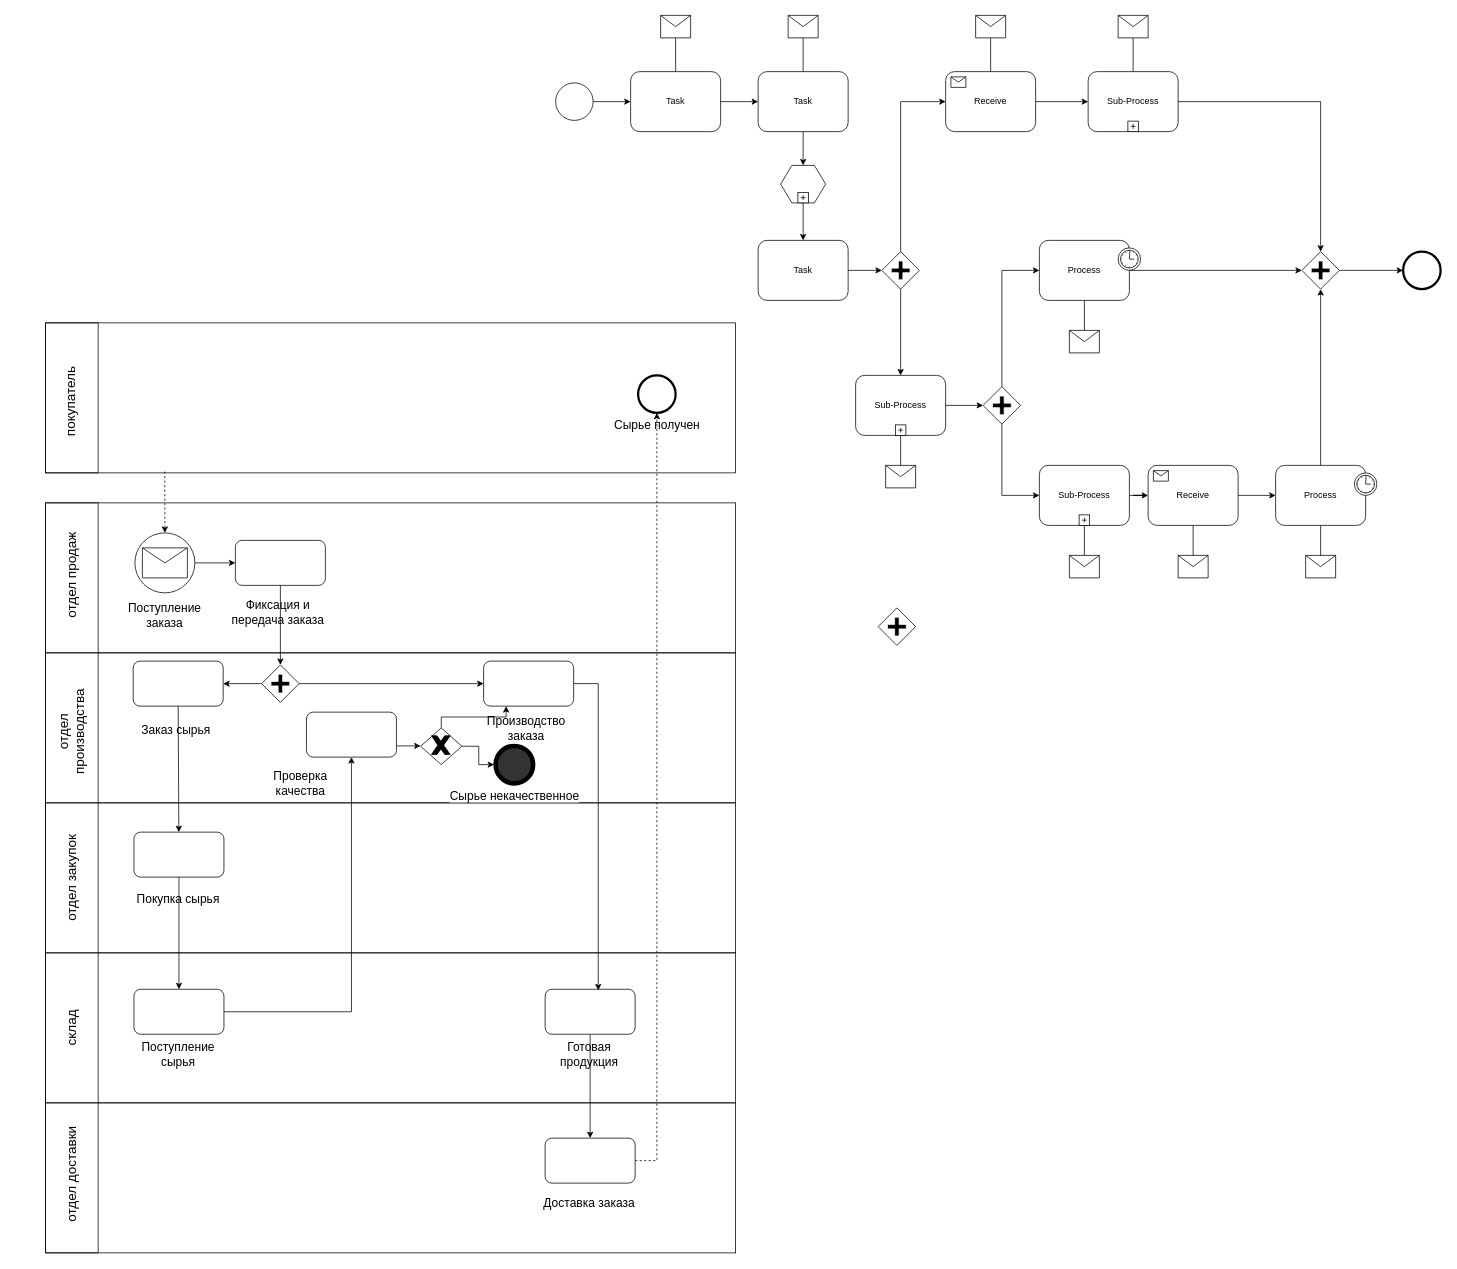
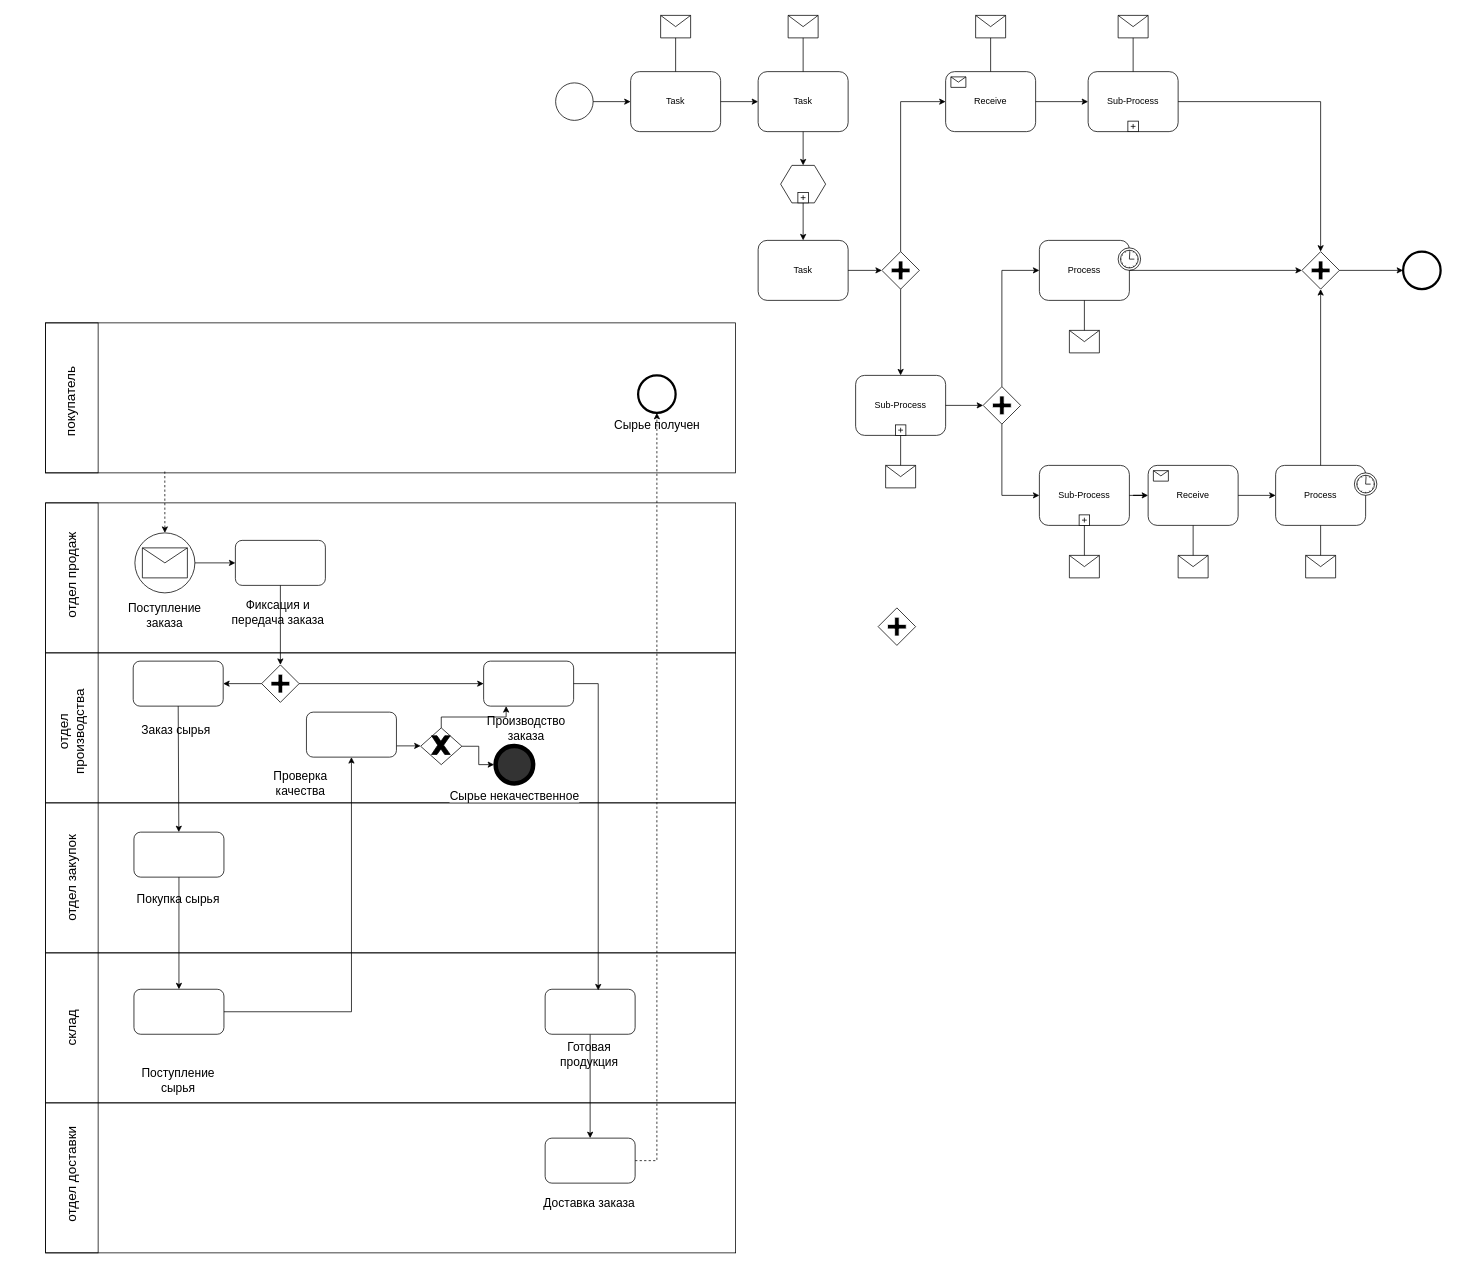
- <mxCell id="95" value="&lt;font style=&quot;font-size: 16px;&quot;&gt;Поступление сырья&lt;/font&gt;" style="text;html=1;align=center;verticalAlign=middle;whiteSpace=wrap;rounded=0;" vertex="1" parent="1"><mxGeometry x="171.75" y="1384.5" width="130" height="40" as="geometry" /></mxCell>
+ <mxCell id="95" value="&lt;font style=&quot;font-size: 16px;&quot;&gt;Поступление сырья&lt;/font&gt;" style="text;html=1;align=center;verticalAlign=middle;whiteSpace=wrap;rounded=0;" vertex="1" parent="1"><mxGeometry x="171.75" y="1419.5" width="130" height="40" as="geometry" /></mxCell>
